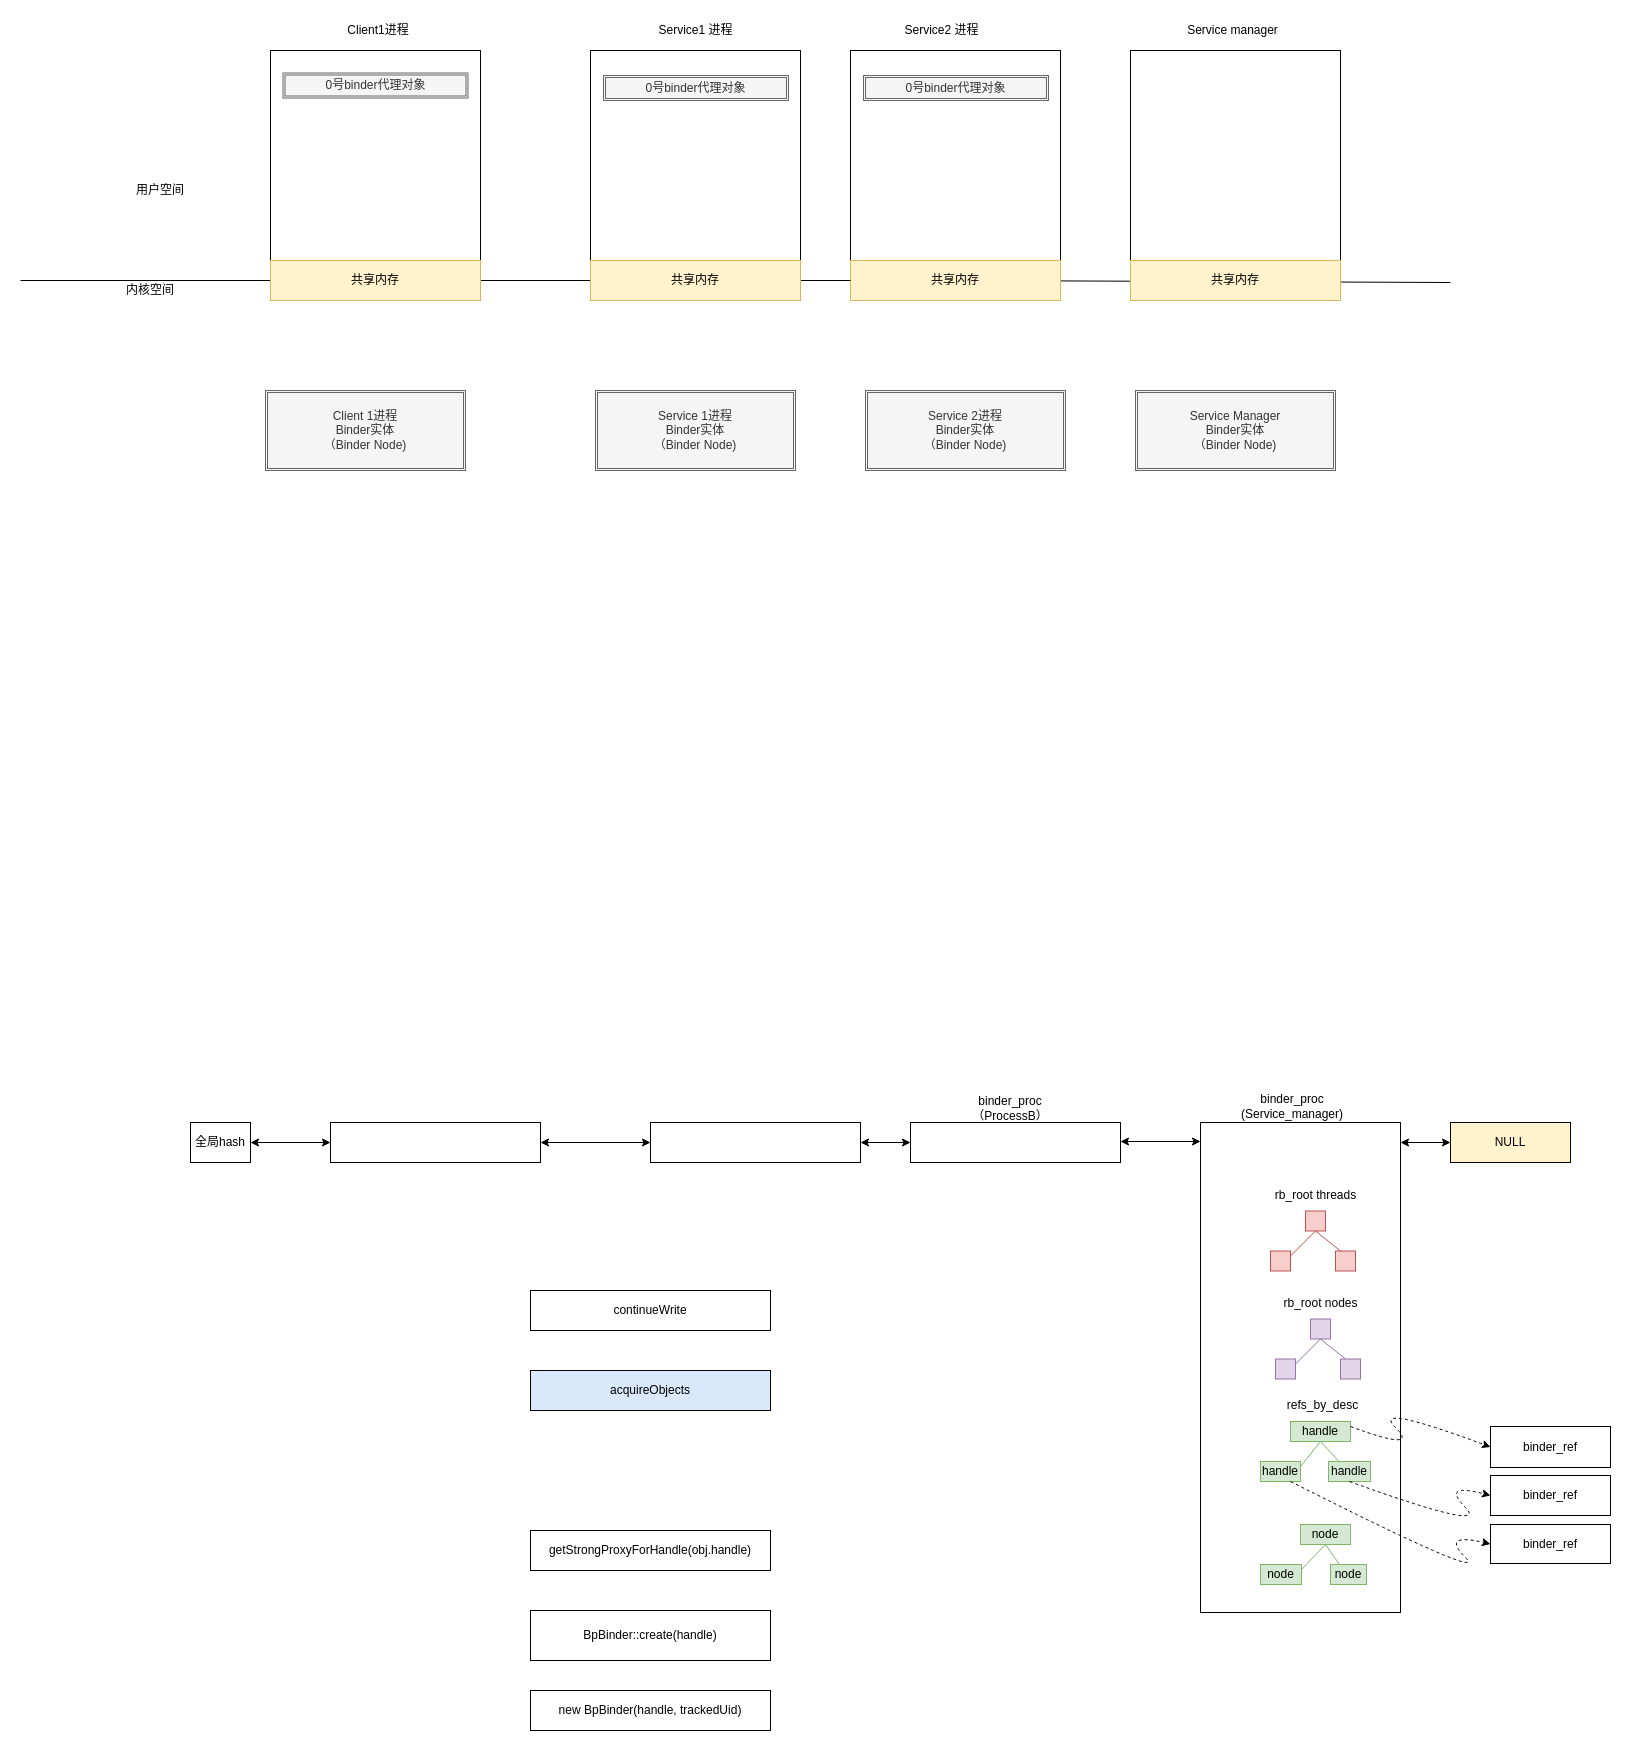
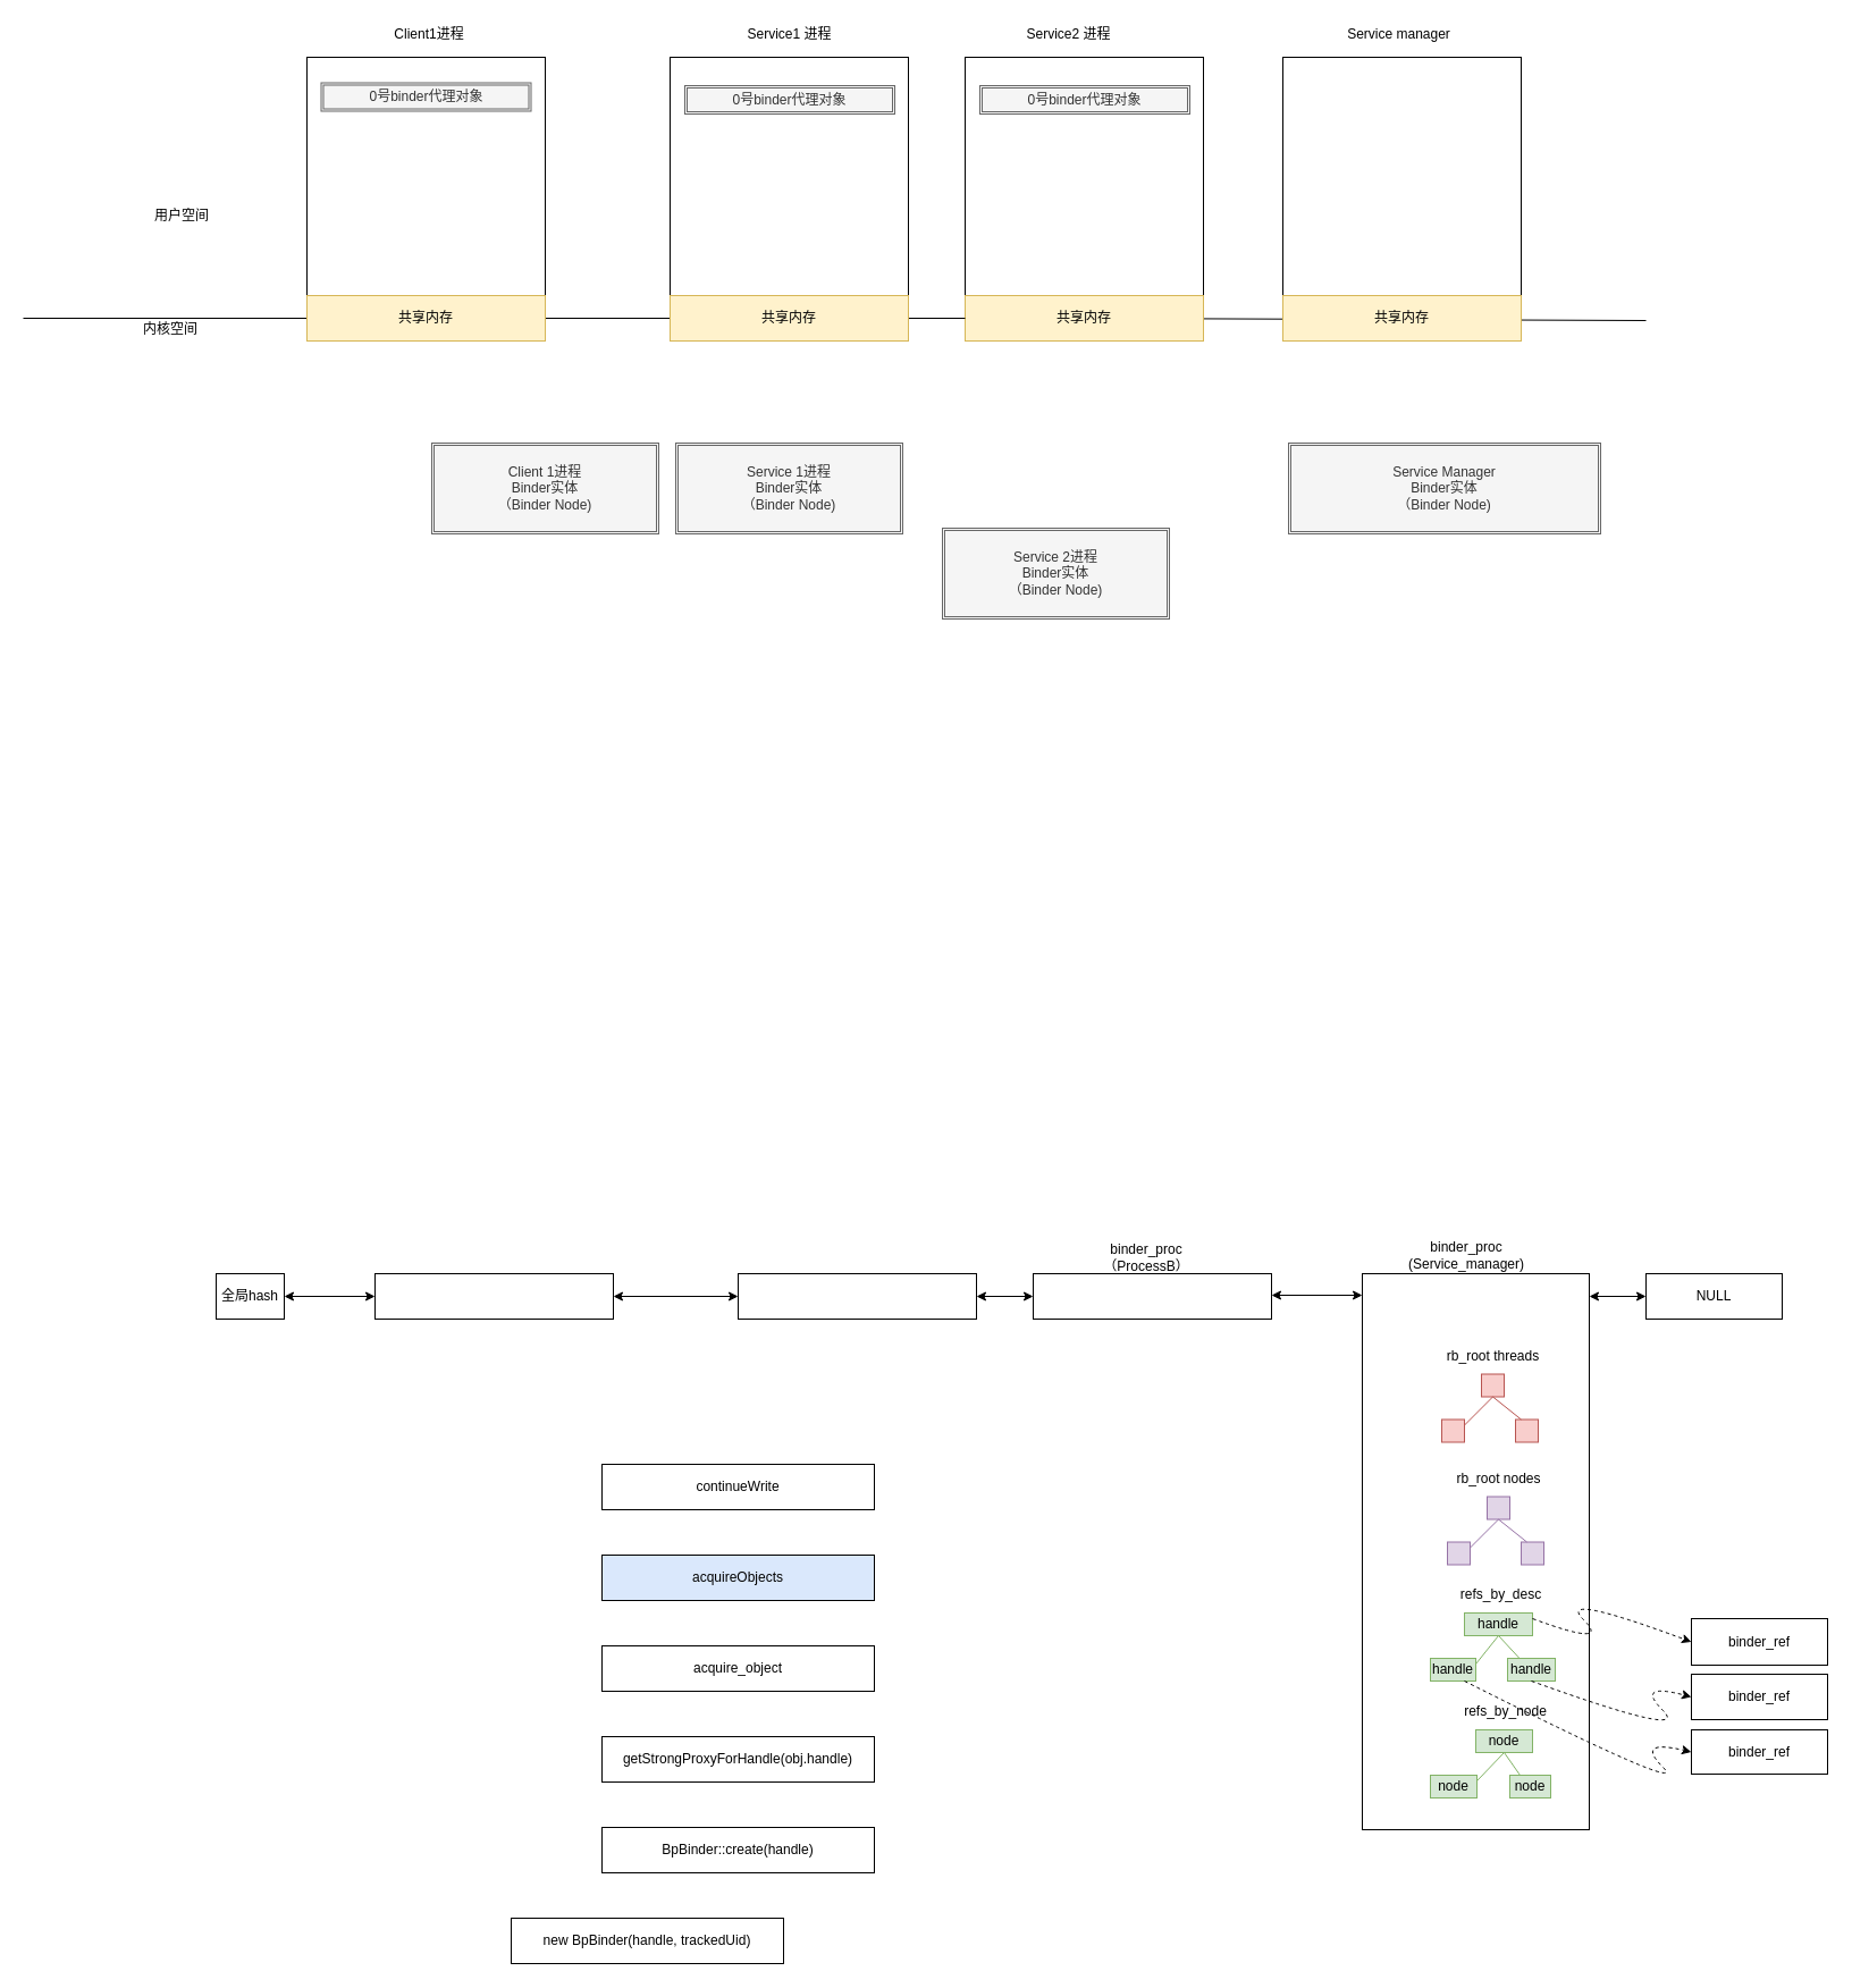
- <mxCell id="70" value="Client 1进程&lt;br&gt;Binder实体&lt;br&gt;（Binder Node)&lt;br&gt;" style="shape=ext;double=1;rounded=0;whiteSpace=wrap;html=1;align=center;fillColor=#f5f5f5;strokeColor=#666666;fontColor=#333333;" vertex="1" parent="1"><mxGeometry x="265" y="390" width="200" height="80" as="geometry" /></mxCell>
+ <mxCell id="70" value="Client 1进程&lt;br&gt;Binder实体&lt;br&gt;（Binder Node)&lt;br&gt;" style="shape=ext;double=1;rounded=0;whiteSpace=wrap;html=1;align=center;fillColor=#f5f5f5;strokeColor=#666666;fontColor=#333333;" vertex="1" parent="1"><mxGeometry x="380" y="390" width="200" height="80" as="geometry" /></mxCell>
- <mxCell id="68" value="Service 2进程&lt;br&gt;Binder实体&lt;br&gt;（Binder Node)&lt;br&gt;" style="shape=ext;double=1;rounded=0;whiteSpace=wrap;html=1;align=center;fillColor=#f5f5f5;strokeColor=#666666;fontColor=#333333;" vertex="1" parent="1"><mxGeometry x="865" y="390" width="200" height="80" as="geometry" /></mxCell>
+ <mxCell id="68" value="Service 2进程&lt;br&gt;Binder实体&lt;br&gt;（Binder Node)&lt;br&gt;" style="shape=ext;double=1;rounded=0;whiteSpace=wrap;html=1;align=center;fillColor=#f5f5f5;strokeColor=#666666;fontColor=#333333;" vertex="1" parent="1"><mxGeometry x="830" y="465" width="200" height="80" as="geometry" /></mxCell>
- <mxCell id="67" value="Service Manager &lt;br&gt;Binder实体&lt;br&gt;（Binder Node)&lt;br&gt;" style="shape=ext;double=1;rounded=0;whiteSpace=wrap;html=1;align=center;fillColor=#f5f5f5;strokeColor=#666666;fontColor=#333333;" vertex="1" parent="1"><mxGeometry x="1135" y="390" width="200" height="80" as="geometry" /></mxCell>
+ <mxCell id="67" value="Service Manager &lt;br&gt;Binder实体&lt;br&gt;（Binder Node)&lt;br&gt;" style="shape=ext;double=1;rounded=0;whiteSpace=wrap;html=1;align=center;fillColor=#f5f5f5;strokeColor=#666666;fontColor=#333333;" vertex="1" parent="1"><mxGeometry x="1135" y="390" width="275" height="80" as="geometry" /></mxCell>
- <mxCell id="23" value="NULL" style="rounded=0;whiteSpace=wrap;html=1;fillColor=#fff2cc;" vertex="1" parent="1"><mxGeometry x="1450" y="1122" width="120" height="40" as="geometry" /></mxCell>
+ <mxCell id="23" value="NULL" style="rounded=0;whiteSpace=wrap;html=1;" vertex="1" parent="1"><mxGeometry x="1450" y="1122" width="120" height="40" as="geometry" /></mxCell>
+ <mxCell id="10" value="acquire_object" style="rounded=0;whiteSpace=wrap;html=1;" vertex="1" parent="1"><mxGeometry x="530" y="1450" width="240" height="40" as="geometry" /></mxCell>
+ <mxCell id="49" value="refs_by_node" style="text;html=1;align=center;" vertex="1" parent="1"><mxGeometry x="1291" y="1493.5" width="70" height="30" as="geometry" /></mxCell>
- <mxCell id="12" value="BpBinder::create(handle)&lt;br&gt;" style="rounded=0;whiteSpace=wrap;html=1;" vertex="1" parent="1"><mxGeometry x="530" y="1610" width="240" height="50" as="geometry" /></mxCell>
+ <mxCell id="12" value="BpBinder::create(handle)&lt;br&gt;" style="rounded=0;whiteSpace=wrap;html=1;" vertex="1" parent="1"><mxGeometry x="530" y="1610" width="240" height="40" as="geometry" /></mxCell>
- <mxCell id="13" value="&lt;span&gt;new BpBinder(handle, trackedUid)&lt;/span&gt;&lt;br&gt;" style="rounded=0;whiteSpace=wrap;html=1;" vertex="1" parent="1"><mxGeometry x="530" y="1690" width="240" height="40" as="geometry" /></mxCell>
+ <mxCell id="13" value="&lt;span&gt;new BpBinder(handle, trackedUid)&lt;/span&gt;&lt;br&gt;" style="rounded=0;whiteSpace=wrap;html=1;" vertex="1" parent="1"><mxGeometry x="450" y="1690" width="240" height="40" as="geometry" /></mxCell>
